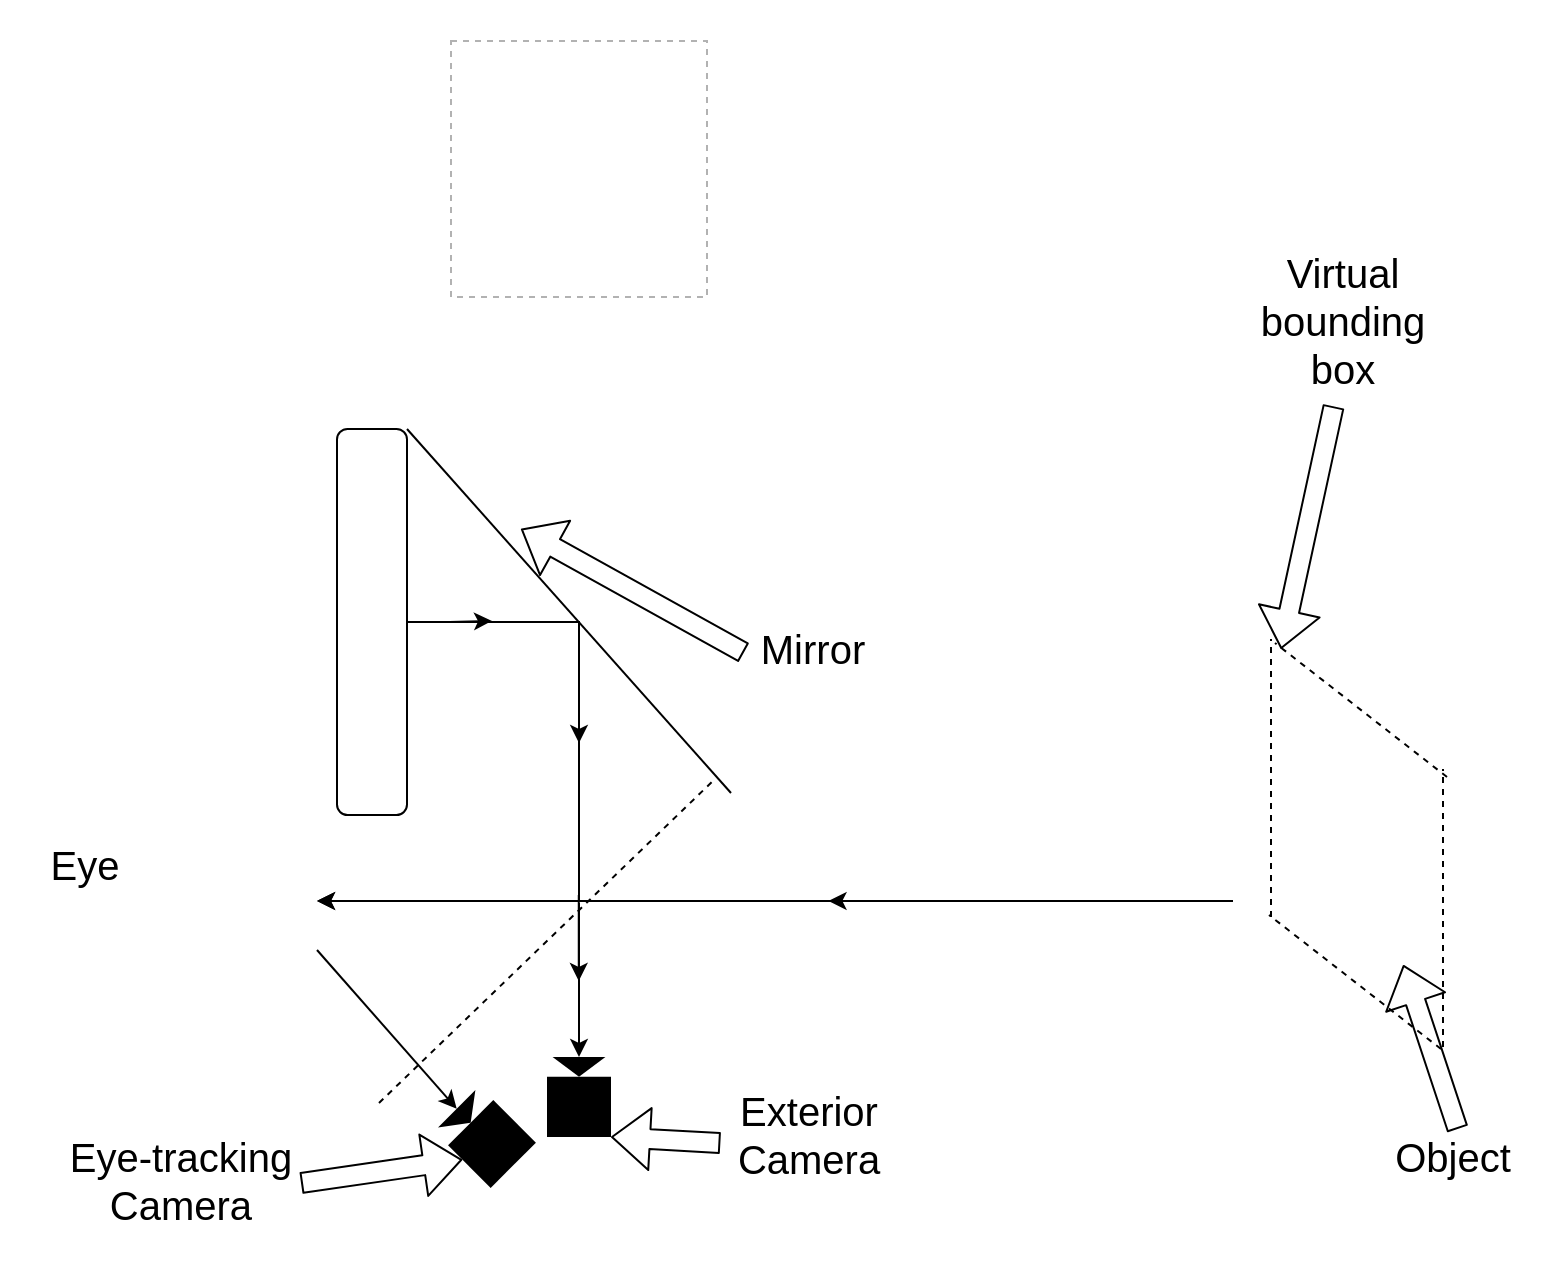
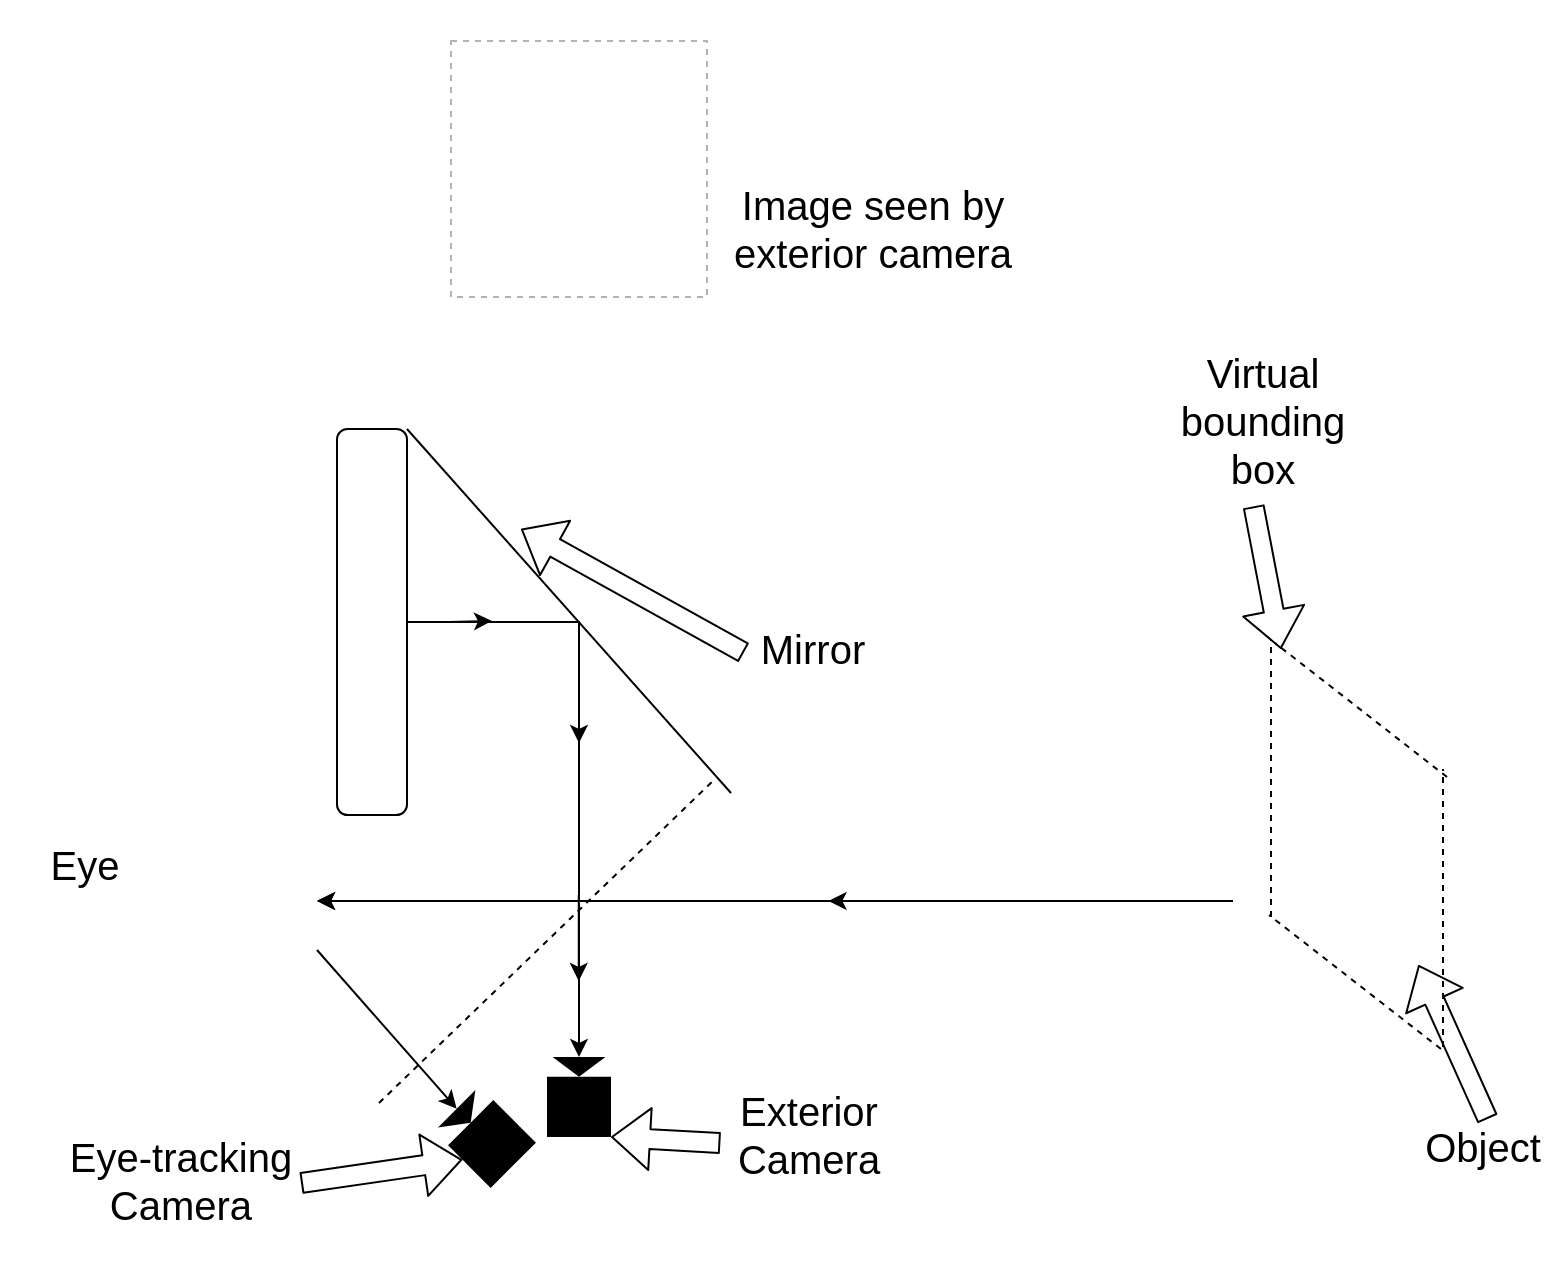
+ <mxCell id="22" value="&lt;font style=&quot;font-size: 20px&quot;&gt;Image seen by &lt;br&gt;exterior camera&lt;/font&gt;" style="text;html=1;align=center;verticalAlign=middle;resizable=0;points=[];autosize=1;fontSize=20;" vertex="1" parent="1"><mxGeometry x="361" y="88" width="149" height="52" as="geometry" /></mxCell>
- <mxCell id="30" value="Virtual &lt;br&gt;bounding &lt;br&gt;box" style="text;html=1;align=center;verticalAlign=middle;resizable=0;points=[];autosize=1;fontSize=20;" vertex="1" parent="1"><mxGeometry x="625" y="122" width="92" height="76" as="geometry" /></mxCell>
+ <mxCell id="30" value="Virtual &lt;br&gt;bounding &lt;br&gt;box" style="text;html=1;align=center;verticalAlign=middle;resizable=0;points=[];autosize=1;fontSize=20;" vertex="1" parent="1"><mxGeometry x="585" y="172" width="92" height="76" as="geometry" /></mxCell>
- <mxCell id="32" value="Object" style="text;html=1;align=center;verticalAlign=middle;resizable=0;points=[];autosize=1;fontSize=20;" vertex="1" parent="1"><mxGeometry x="692" y="564" width="68" height="28" as="geometry" /></mxCell>
+ <mxCell id="32" value="Object" style="text;html=1;align=center;verticalAlign=middle;resizable=0;points=[];autosize=1;fontSize=20;" vertex="1" parent="1"><mxGeometry x="707" y="559" width="68" height="28" as="geometry" /></mxCell>
